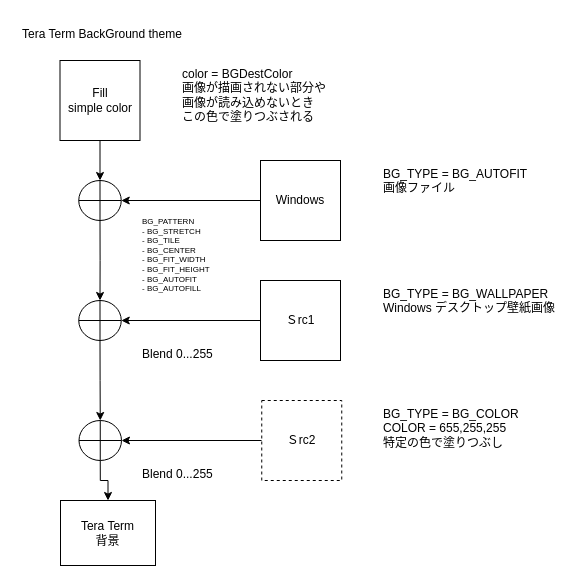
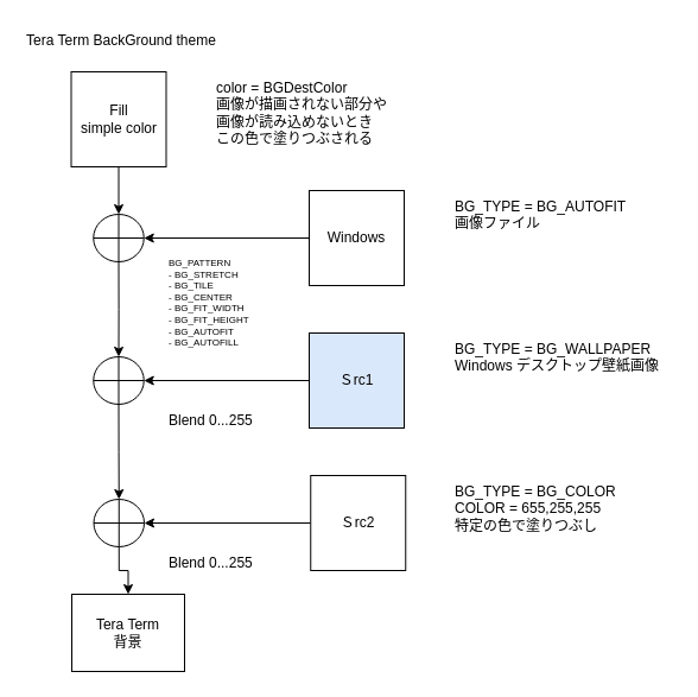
- <mxCell id="7" value="Ｓrc1" style="whiteSpace=wrap;html=1;aspect=fixed;" parent="1" vertex="1"><mxGeometry x="260" y="280" width="80" height="80" as="geometry" /></mxCell>
+ <mxCell id="7" value="Ｓrc1" style="whiteSpace=wrap;html=1;aspect=fixed;fillColor=#dae8fc;" parent="1" vertex="1"><mxGeometry x="260" y="280" width="80" height="80" as="geometry" /></mxCell>
- <mxCell id="5" value="Ｓrc2" style="whiteSpace=wrap;html=1;aspect=fixed;dashed=1;" parent="1" vertex="1"><mxGeometry x="261.25" y="400" width="80" height="80" as="geometry" /></mxCell>
+ <mxCell id="5" value="Ｓrc2" style="whiteSpace=wrap;html=1;aspect=fixed;" parent="1" vertex="1"><mxGeometry x="261.25" y="400" width="80" height="80" as="geometry" /></mxCell>
